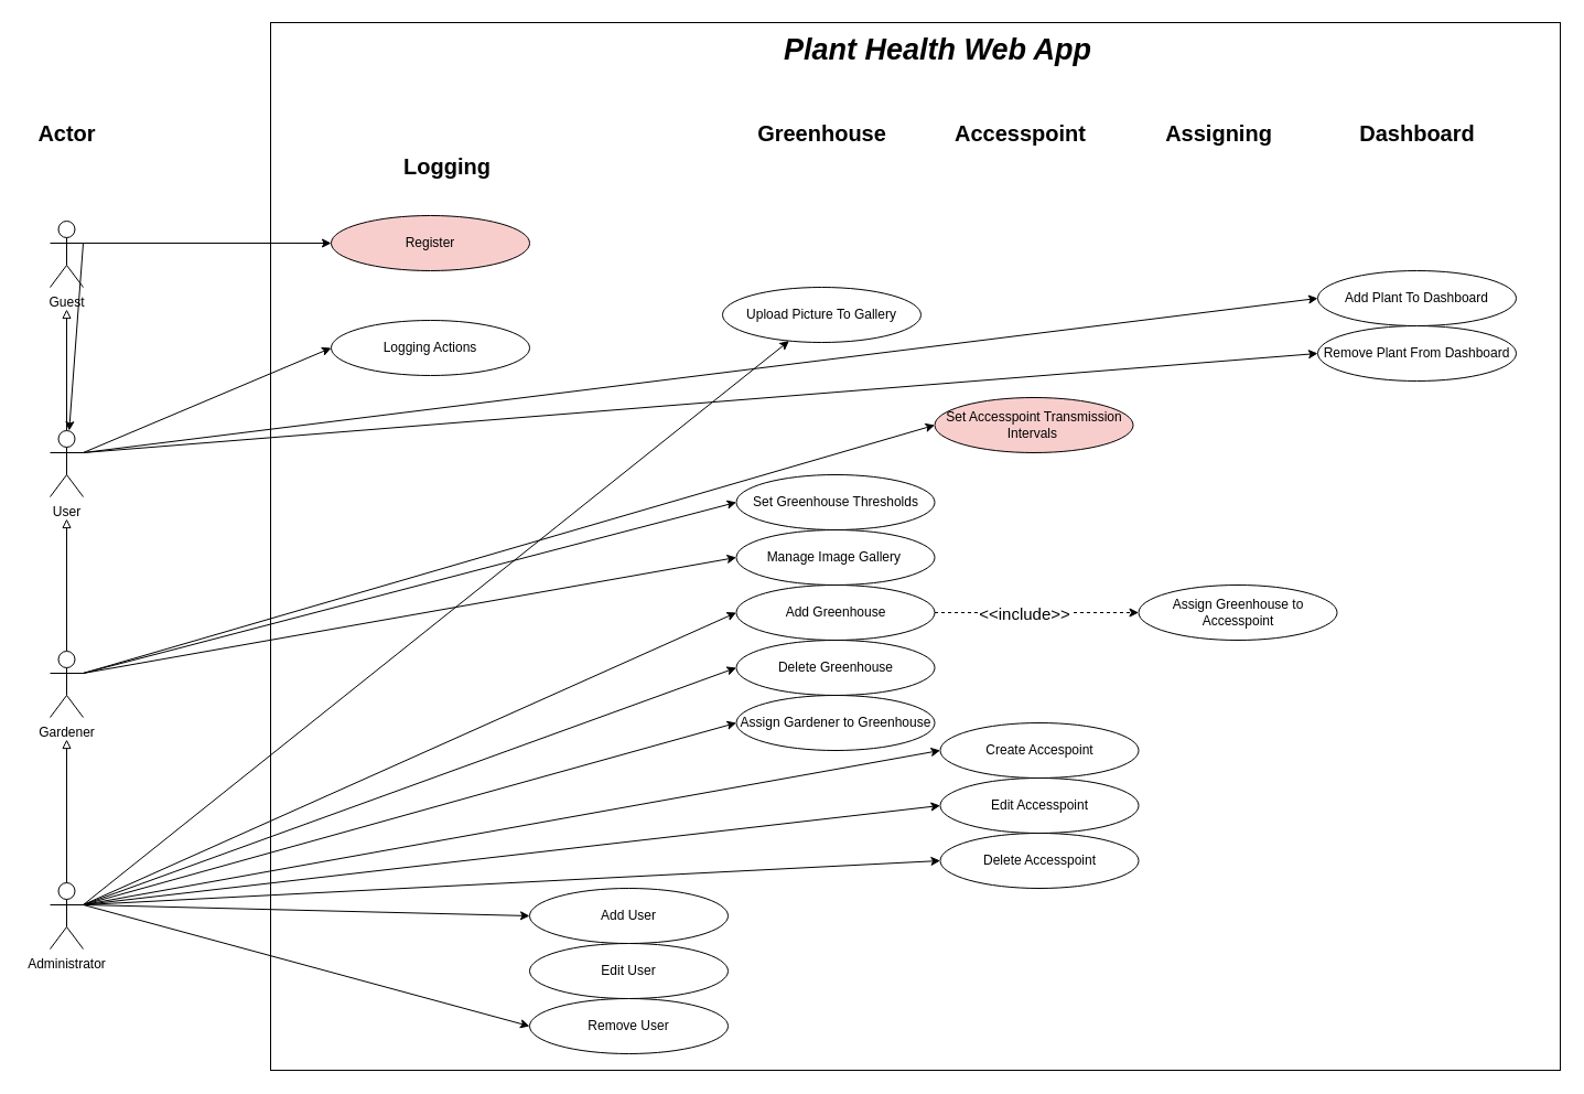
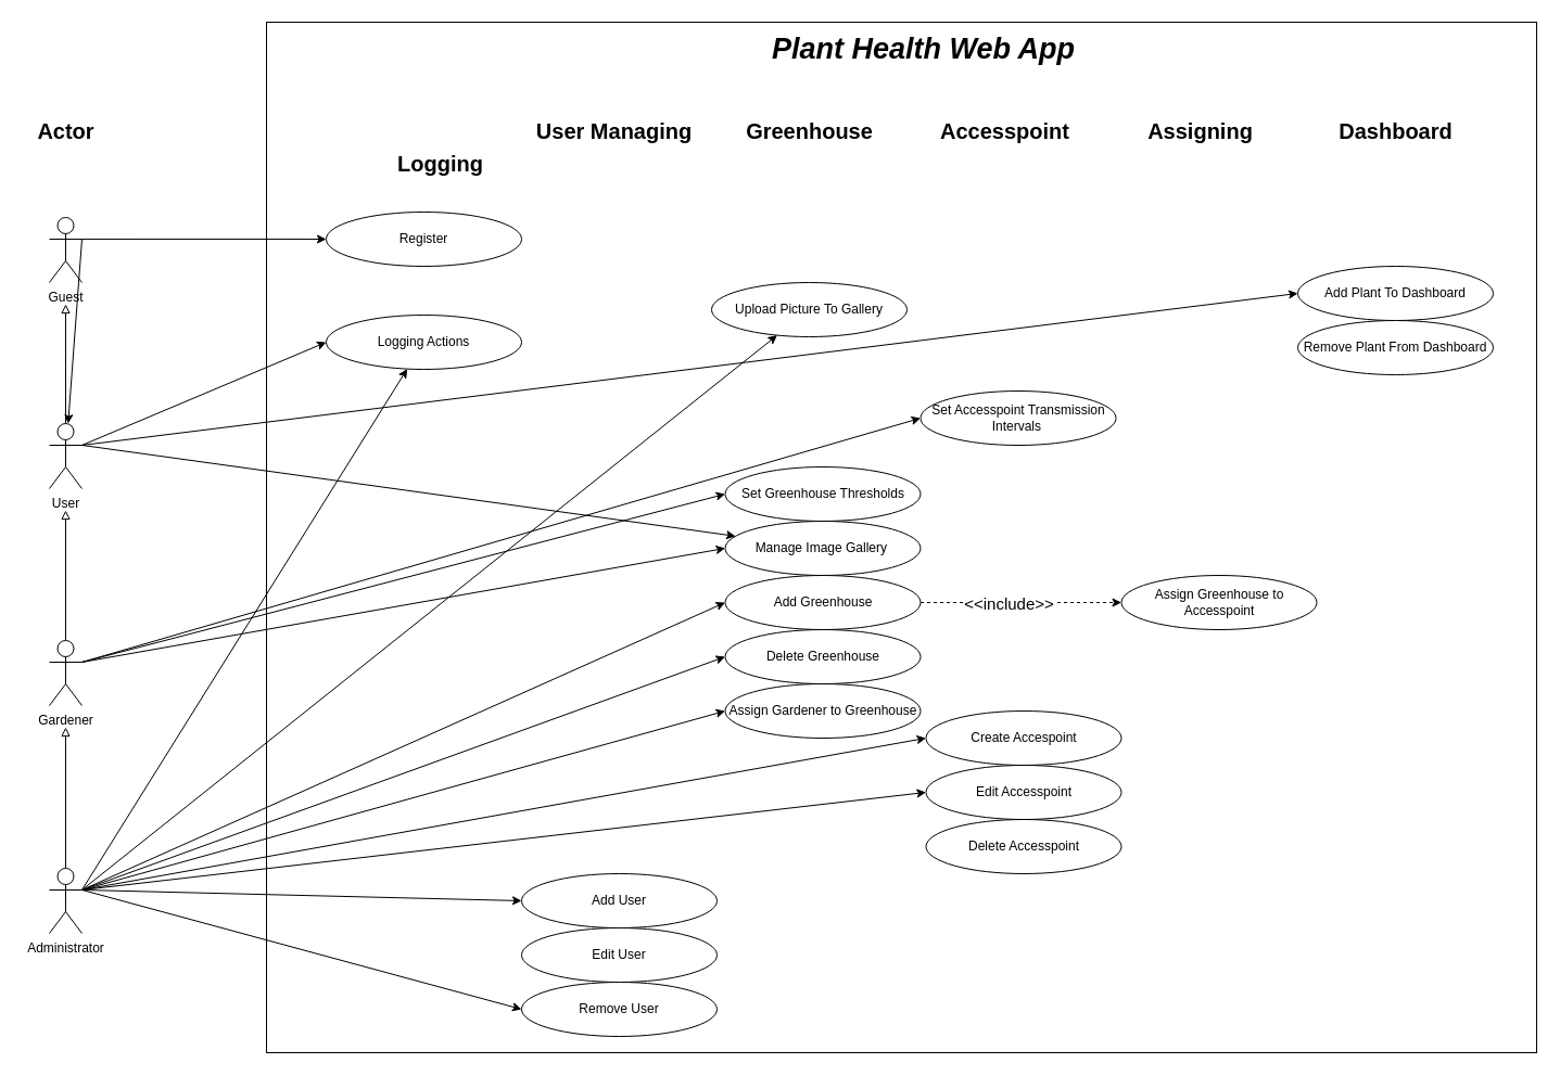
+ <mxCell id="46" value="&lt;font size=&quot;1&quot; style=&quot;&quot;&gt;&lt;b style=&quot;font-size: 20px;&quot;&gt;User Managing&lt;/b&gt;&lt;/font&gt;" style="text;html=1;align=center;verticalAlign=middle;resizable=0;points=[];autosize=1;strokeColor=none;fillColor=none;" parent="1" vertex="1"><mxGeometry x="480" y="100" width="170" height="40" as="geometry" /></mxCell>
- <mxCell id="43" value="Register" style="ellipse;whiteSpace=wrap;html=1;fillColor=#f8cecc;" parent="1" vertex="1"><mxGeometry x="300" y="195" width="180" height="50" as="geometry" /></mxCell>
+ <mxCell id="43" value="Register" style="ellipse;whiteSpace=wrap;html=1;" parent="1" vertex="1"><mxGeometry x="300" y="195" width="180" height="50" as="geometry" /></mxCell>
- <mxCell id="21" style="rounded=0;orthogonalLoop=1;jettySize=auto;html=1;exitX=1;exitY=0.333;exitDx=0;exitDy=0;exitPerimeter=0;entryX=0;entryY=0.5;entryDx=0;entryDy=0;" parent="1" source="23" target="41" edge="1"><mxGeometry relative="1" as="geometry" /></mxCell>
+ <mxCell id="21" style="rounded=0;orthogonalLoop=1;jettySize=auto;html=1;exitX=1;exitY=0.333;exitDx=0;exitDy=0;exitPerimeter=0;" parent="1" source="23" target="39" edge="1"><mxGeometry relative="1" as="geometry" /></mxCell>
- <mxCell id="37" value="Set Accesspoint Transmission Intervals&amp;nbsp;" style="ellipse;whiteSpace=wrap;html=1;fillColor=#f8cecc;" parent="1" vertex="1"><mxGeometry x="847.5" y="360" width="180" height="50" as="geometry" /></mxCell>
+ <mxCell id="37" value="Set Accesspoint Transmission Intervals&amp;nbsp;" style="ellipse;whiteSpace=wrap;html=1;" parent="1" vertex="1"><mxGeometry x="847.5" y="360" width="180" height="50" as="geometry" /></mxCell>
- <mxCell id="10" style="rounded=0;orthogonalLoop=1;jettySize=auto;html=1;exitX=1;exitY=0.333;exitDx=0;exitDy=0;exitPerimeter=0;entryX=0;entryY=0.5;entryDx=0;entryDy=0;" parent="1" source="13" target="36" edge="1"><mxGeometry relative="1" as="geometry" /></mxCell>
+ <mxCell id="10" style="rounded=0;orthogonalLoop=1;jettySize=auto;html=1;exitX=1;exitY=0.333;exitDx=0;exitDy=0;exitPerimeter=0;" parent="1" source="13" target="44" edge="1"><mxGeometry relative="1" as="geometry" /></mxCell>
